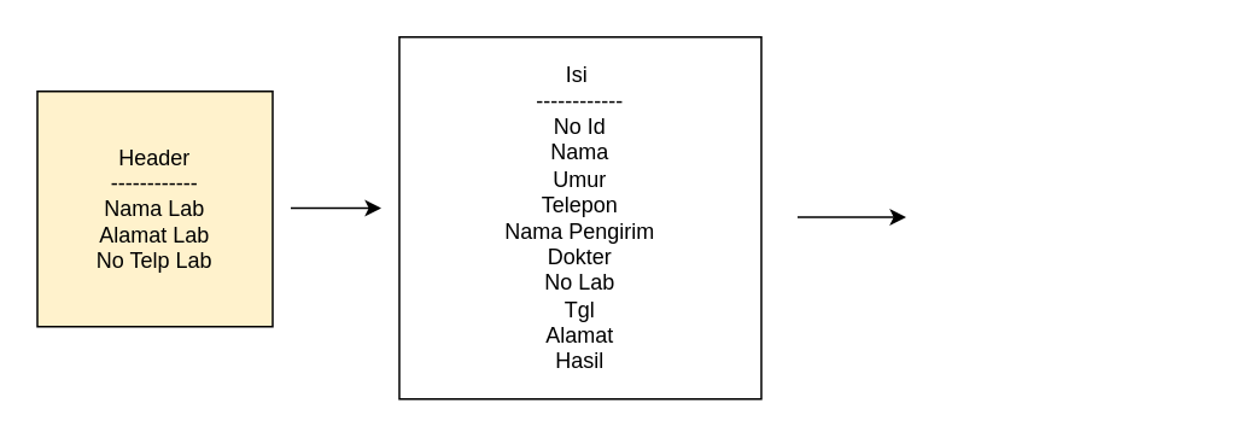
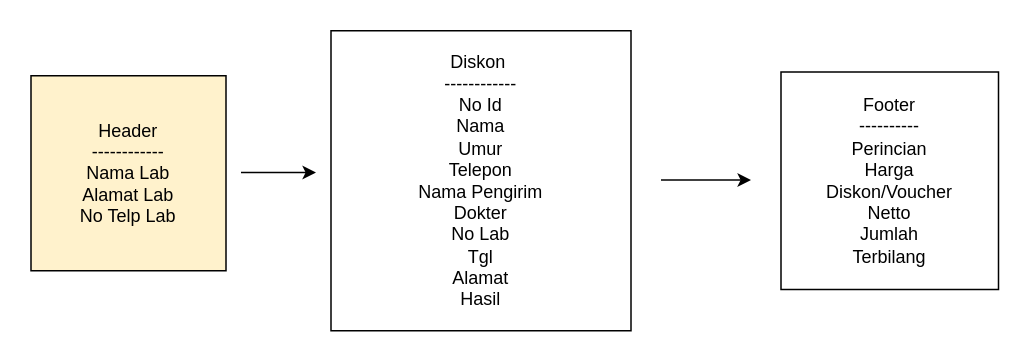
- <mxCell id="3" value="Isi&amp;nbsp;&lt;br&gt;------------&lt;br&gt;No Id&lt;br&gt;Nama&lt;br&gt;Umur&lt;br&gt;Telepon&lt;br&gt;Nama Pengirim&lt;br&gt;Dokter&lt;br&gt;No Lab&lt;br&gt;Tgl&lt;br&gt;Alamat&lt;br&gt;Hasil" style="whiteSpace=wrap;html=1;aspect=fixed;" vertex="1" parent="1"><mxGeometry x="220" y="20" width="200" height="200" as="geometry" /></mxCell>
+ <mxCell id="3" value="Diskon&amp;nbsp;&lt;br&gt;------------&lt;br&gt;No Id&lt;br&gt;Nama&lt;br&gt;Umur&lt;br&gt;Telepon&lt;br&gt;Nama Pengirim&lt;br&gt;Dokter&lt;br&gt;No Lab&lt;br&gt;Tgl&lt;br&gt;Alamat&lt;br&gt;Hasil" style="whiteSpace=wrap;html=1;aspect=fixed;" vertex="1" parent="1"><mxGeometry x="220" y="20" width="200" height="200" as="geometry" /></mxCell>
+ <mxCell id="6" value="Footer&lt;br&gt;----------&lt;br&gt;Perincian&lt;br&gt;Harga&lt;br&gt;Diskon/Voucher&lt;br&gt;Netto&lt;br&gt;Jumlah&lt;br&gt;Terbilang" style="whiteSpace=wrap;html=1;aspect=fixed;" vertex="1" parent="1"><mxGeometry x="520" y="47.5" width="145" height="145" as="geometry" /></mxCell>
